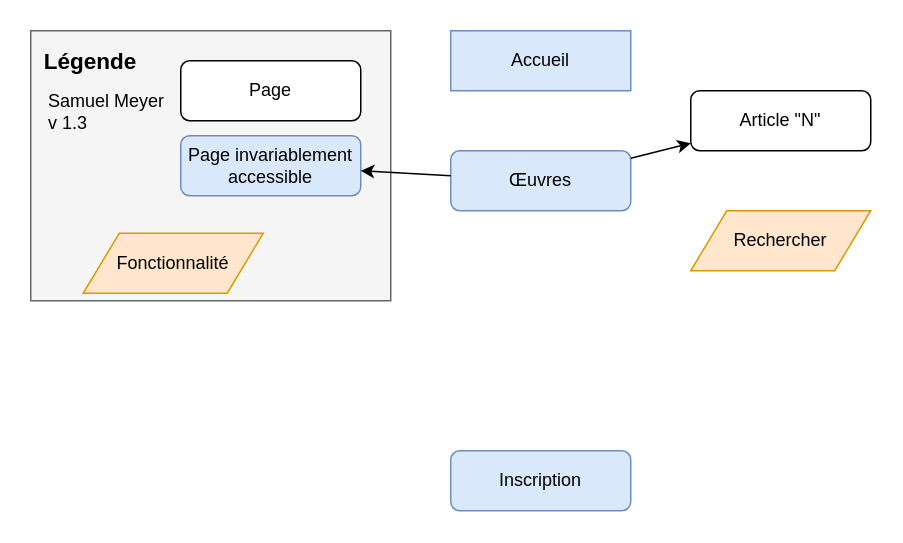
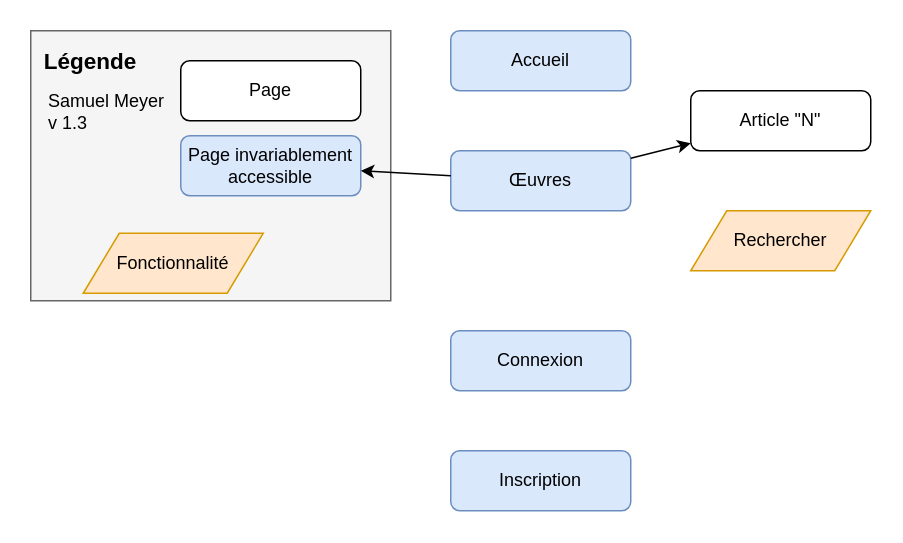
- <mxCell id="2" value="Accueil" style="whiteSpace=wrap;html=1;fillColor=#dae8fc;strokeColor=#6c8ebf;rounded=0;" parent="1" vertex="1"><mxGeometry x="300" y="20" width="120" height="40" as="geometry" /></mxCell>
+ <mxCell id="2" value="Accueil" style="rounded=1;whiteSpace=wrap;html=1;fillColor=#dae8fc;strokeColor=#6c8ebf;" parent="1" vertex="1"><mxGeometry x="300" y="20" width="120" height="40" as="geometry" /></mxCell>
+ <mxCell id="5" value="Connexion" style="rounded=1;whiteSpace=wrap;html=1;fillColor=#dae8fc;strokeColor=#6c8ebf;" parent="1" vertex="1"><mxGeometry x="300" y="220" width="120" height="40" as="geometry" /></mxCell>
